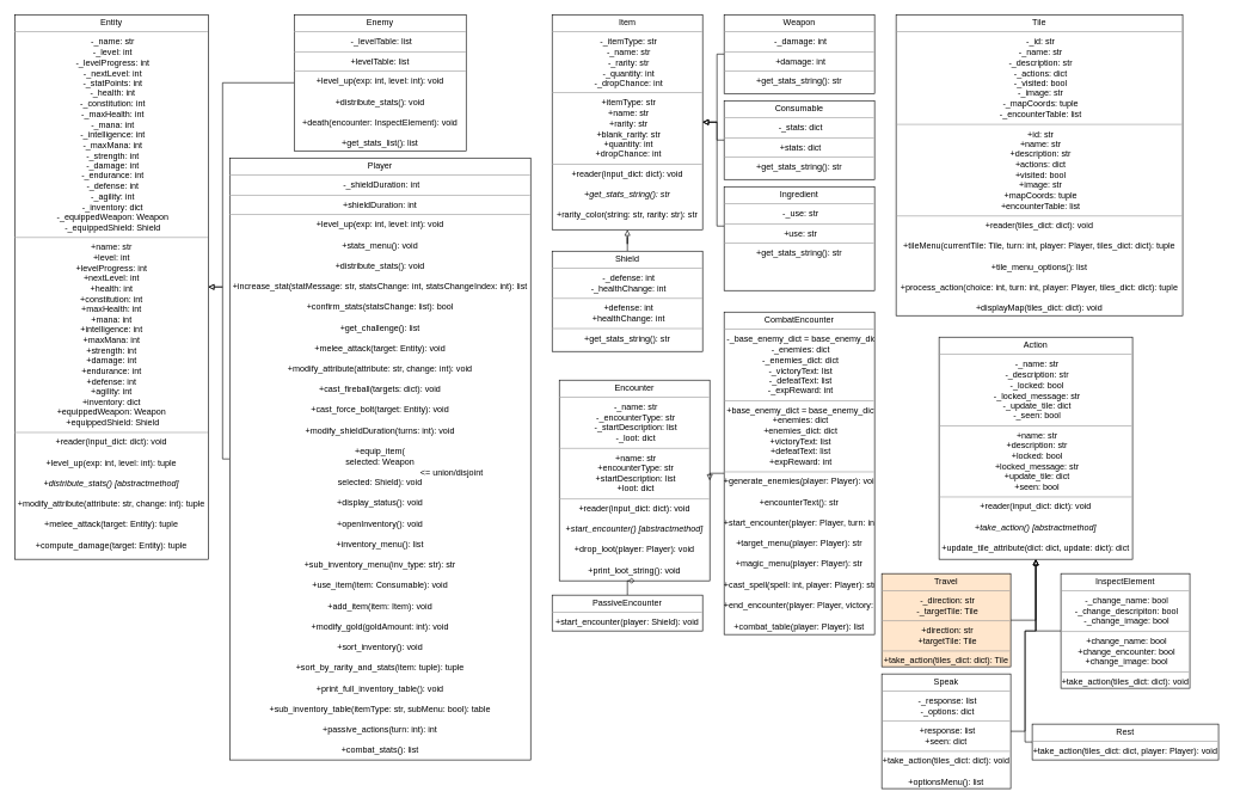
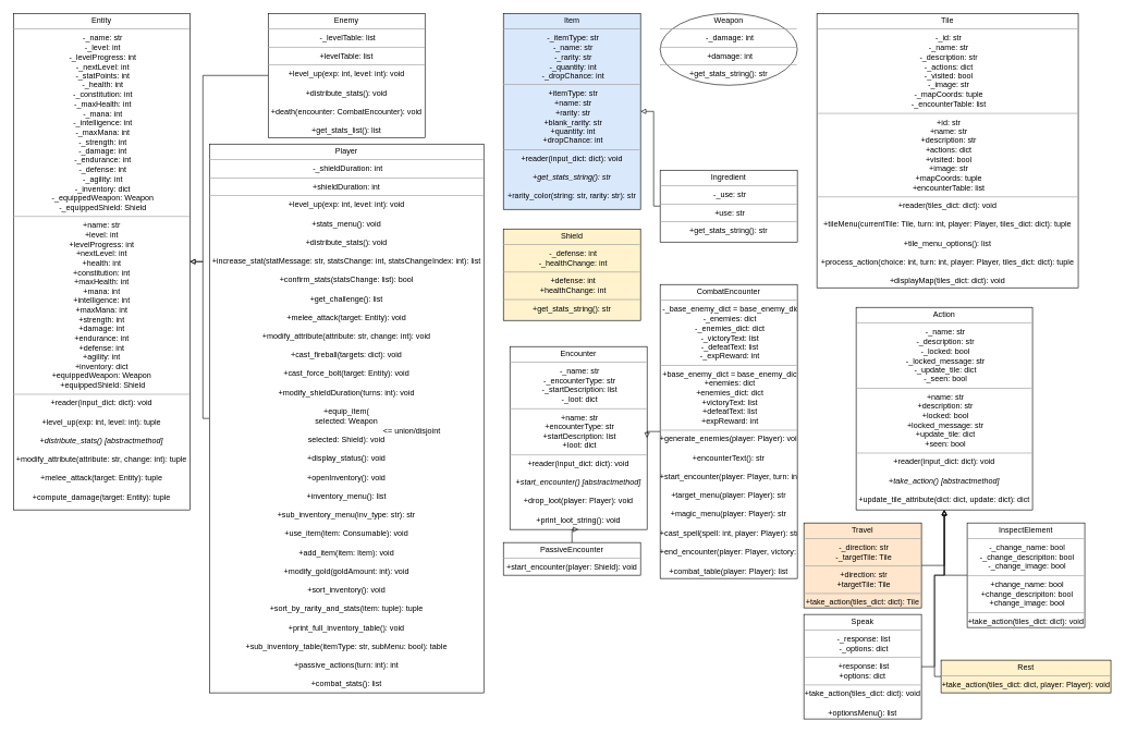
- <mxCell id="22" value="&lt;p style=&quot;margin: 4px 0px 0px;&quot;&gt;Enemy&lt;/p&gt;&lt;hr size=&quot;1&quot;&gt;&lt;p style=&quot;margin:0px;margin-left:4px;&quot;&gt;-_levelTable: list&lt;/p&gt;&lt;hr size=&quot;1&quot;&gt;&lt;p style=&quot;margin:0px;margin-left:4px;&quot;&gt;&lt;/p&gt;+levelTable: list&lt;br&gt;&lt;hr style=&quot;border-color: var(--border-color);&quot; size=&quot;1&quot;&gt;+level_up(exp: int, level: int): void&lt;br&gt;&lt;br&gt;+distribute_stats(): void&lt;br&gt;&lt;br&gt;+death(encounter: InspectElement): void&lt;br&gt;&lt;br&gt;+get_stats_list(): list" style="verticalAlign=top;align=center;overflow=fill;fontSize=12;fontFamily=Helvetica;html=1;rounded=0;shadow=0;comic=0;labelBackgroundColor=none;strokeWidth=1;" vertex="1" parent="1"><mxGeometry x="410" y="20" width="240" height="190" as="geometry" /></mxCell>
+ <mxCell id="22" value="&lt;p style=&quot;margin: 4px 0px 0px;&quot;&gt;Enemy&lt;/p&gt;&lt;hr size=&quot;1&quot;&gt;&lt;p style=&quot;margin:0px;margin-left:4px;&quot;&gt;-_levelTable: list&lt;/p&gt;&lt;hr size=&quot;1&quot;&gt;&lt;p style=&quot;margin:0px;margin-left:4px;&quot;&gt;&lt;/p&gt;+levelTable: list&lt;br&gt;&lt;hr style=&quot;border-color: var(--border-color);&quot; size=&quot;1&quot;&gt;+level_up(exp: int, level: int): void&lt;br&gt;&lt;br&gt;+distribute_stats(): void&lt;br&gt;&lt;br&gt;+death(encounter: CombatEncounter): void&lt;br&gt;&lt;br&gt;+get_stats_list(): list" style="verticalAlign=top;align=center;overflow=fill;fontSize=12;fontFamily=Helvetica;html=1;rounded=0;shadow=0;comic=0;labelBackgroundColor=none;strokeWidth=1;" vertex="1" parent="1"><mxGeometry x="410" y="20" width="240" height="190" as="geometry" /></mxCell>
- <mxCell id="25" value="&lt;p style=&quot;margin: 4px 0px 0px;&quot;&gt;Weapon&lt;/p&gt;&lt;hr size=&quot;1&quot;&gt;&lt;p style=&quot;margin:0px;margin-left:4px;&quot;&gt;-_damage: int&lt;/p&gt;&lt;hr style=&quot;border-color: var(--border-color);&quot; size=&quot;1&quot;&gt;&lt;p style=&quot;border-color: var(--border-color); margin: 0px 0px 0px 4px;&quot;&gt;+damage: int&lt;br&gt;&lt;/p&gt;&lt;hr style=&quot;border-color: var(--border-color);&quot; size=&quot;1&quot;&gt;+get_stats_string(): str" style="verticalAlign=top;align=center;overflow=fill;fontSize=12;fontFamily=Helvetica;html=1;rounded=0;shadow=0;comic=0;labelBackgroundColor=none;strokeWidth=1;" vertex="1" parent="1"><mxGeometry x="1010" y="20" width="210" height="110" as="geometry" /></mxCell>
+ <mxCell id="25" value="&lt;p style=&quot;margin: 4px 0px 0px;&quot;&gt;Weapon&lt;/p&gt;&lt;hr size=&quot;1&quot;&gt;&lt;p style=&quot;margin:0px;margin-left:4px;&quot;&gt;-_damage: int&lt;/p&gt;&lt;hr style=&quot;border-color: var(--border-color);&quot; size=&quot;1&quot;&gt;&lt;p style=&quot;border-color: var(--border-color); margin: 0px 0px 0px 4px;&quot;&gt;+damage: int&lt;br&gt;&lt;/p&gt;&lt;hr style=&quot;border-color: var(--border-color);&quot; size=&quot;1&quot;&gt;+get_stats_string(): str" style="ellipse;verticalAlign=top;align=center;overflow=fill;fontSize=12;fontFamily=Helvetica;html=1;shadow=0;comic=0;labelBackgroundColor=none;strokeWidth=1;" vertex="1" parent="1"><mxGeometry x="1010" y="20" width="210" height="110" as="geometry" /></mxCell>
- <mxCell id="24" value="" style="edgeStyle=orthogonalEdgeStyle;rounded=0;orthogonalLoop=1;jettySize=auto;html=1;endArrow=block;endFill=0;" edge="1" parent="1" source="25" target="23"><mxGeometry relative="1" as="geometry"><Array as="points"><mxPoint x="1000" y="75" /><mxPoint x="1000" y="170" /></Array></mxGeometry></mxCell>
- <mxCell id="23" value="&lt;p style=&quot;margin: 4px 0px 0px;&quot;&gt;Item&lt;/p&gt;&lt;hr size=&quot;1&quot;&gt;&lt;p style=&quot;margin:0px;margin-left:4px;&quot;&gt;&lt;span style=&quot;background-color: initial;&quot;&gt;-_itemType: str&lt;/span&gt;&lt;/p&gt;&lt;p style=&quot;margin:0px;margin-left:4px;&quot;&gt;&lt;span style=&quot;background-color: initial;&quot;&gt;-_name: str&lt;/span&gt;&lt;/p&gt;&lt;p style=&quot;margin:0px;margin-left:4px;&quot;&gt;&lt;span style=&quot;background-color: initial;&quot;&gt;-_rarity: str&lt;/span&gt;&lt;/p&gt;&lt;p style=&quot;margin:0px;margin-left:4px;&quot;&gt;-_quantity: int&lt;br&gt;&lt;/p&gt;&lt;p style=&quot;margin:0px;margin-left:4px;&quot;&gt;-_dropChance: int&lt;/p&gt;&lt;hr style=&quot;border-color: var(--border-color);&quot; size=&quot;1&quot;&gt;&lt;p style=&quot;border-color: var(--border-color); margin: 0px 0px 0px 4px;&quot;&gt;+itemType: str&lt;/p&gt;&lt;p style=&quot;border-color: var(--border-color); margin: 0px 0px 0px 4px;&quot;&gt;&lt;span style=&quot;border-color: var(--border-color); background-color: initial;&quot;&gt;+name: str&lt;/span&gt;&lt;/p&gt;&lt;p style=&quot;border-color: var(--border-color); margin: 0px 0px 0px 4px;&quot;&gt;&lt;span style=&quot;border-color: var(--border-color); background-color: initial;&quot;&gt;+rarity: str&lt;/span&gt;&lt;/p&gt;&lt;p style=&quot;border-color: var(--border-color); margin: 0px 0px 0px 4px;&quot;&gt;&lt;span style=&quot;border-color: var(--border-color); background-color: initial;&quot;&gt;+blank_rarity: str&lt;/span&gt;&lt;/p&gt;&lt;p style=&quot;border-color: var(--border-color); margin: 0px 0px 0px 4px;&quot;&gt;+quantity: int&lt;br style=&quot;border-color: var(--border-color);&quot;&gt;&lt;/p&gt;&lt;p style=&quot;border-color: var(--border-color); margin: 0px 0px 0px 4px;&quot;&gt;+dropChance: int&lt;/p&gt;&lt;hr style=&quot;border-color: var(--border-color);&quot; size=&quot;1&quot;&gt;+reader(input_dict: dict): void&lt;br&gt;&lt;br&gt;&lt;i&gt;+get_stats_string(): str&lt;br&gt;&lt;/i&gt;&lt;br&gt;+rarity_color(string: str, rarity: str): str" style="verticalAlign=top;align=center;overflow=fill;fontSize=12;fontFamily=Helvetica;html=1;rounded=0;shadow=0;comic=0;labelBackgroundColor=none;strokeWidth=1;" vertex="1" parent="1"><mxGeometry x="770" y="20" width="210" height="300" as="geometry" /></mxCell>
+ <mxCell id="23" value="&lt;p style=&quot;margin: 4px 0px 0px;&quot;&gt;Item&lt;/p&gt;&lt;hr size=&quot;1&quot;&gt;&lt;p style=&quot;margin:0px;margin-left:4px;&quot;&gt;&lt;span style=&quot;background-color: initial;&quot;&gt;-_itemType: str&lt;/span&gt;&lt;/p&gt;&lt;p style=&quot;margin:0px;margin-left:4px;&quot;&gt;&lt;span style=&quot;background-color: initial;&quot;&gt;-_name: str&lt;/span&gt;&lt;/p&gt;&lt;p style=&quot;margin:0px;margin-left:4px;&quot;&gt;&lt;span style=&quot;background-color: initial;&quot;&gt;-_rarity: str&lt;/span&gt;&lt;/p&gt;&lt;p style=&quot;margin:0px;margin-left:4px;&quot;&gt;-_quantity: int&lt;br&gt;&lt;/p&gt;&lt;p style=&quot;margin:0px;margin-left:4px;&quot;&gt;-_dropChance: int&lt;/p&gt;&lt;hr style=&quot;border-color: var(--border-color);&quot; size=&quot;1&quot;&gt;&lt;p style=&quot;border-color: var(--border-color); margin: 0px 0px 0px 4px;&quot;&gt;+itemType: str&lt;/p&gt;&lt;p style=&quot;border-color: var(--border-color); margin: 0px 0px 0px 4px;&quot;&gt;&lt;span style=&quot;border-color: var(--border-color); background-color: initial;&quot;&gt;+name: str&lt;/span&gt;&lt;/p&gt;&lt;p style=&quot;border-color: var(--border-color); margin: 0px 0px 0px 4px;&quot;&gt;&lt;span style=&quot;border-color: var(--border-color); background-color: initial;&quot;&gt;+rarity: str&lt;/span&gt;&lt;/p&gt;&lt;p style=&quot;border-color: var(--border-color); margin: 0px 0px 0px 4px;&quot;&gt;&lt;span style=&quot;border-color: var(--border-color); background-color: initial;&quot;&gt;+blank_rarity: str&lt;/span&gt;&lt;/p&gt;&lt;p style=&quot;border-color: var(--border-color); margin: 0px 0px 0px 4px;&quot;&gt;+quantity: int&lt;br style=&quot;border-color: var(--border-color);&quot;&gt;&lt;/p&gt;&lt;p style=&quot;border-color: var(--border-color); margin: 0px 0px 0px 4px;&quot;&gt;+dropChance: int&lt;/p&gt;&lt;hr style=&quot;border-color: var(--border-color);&quot; size=&quot;1&quot;&gt;+reader(input_dict: dict): void&lt;br&gt;&lt;br&gt;&lt;i&gt;+get_stats_string(): str&lt;br&gt;&lt;/i&gt;&lt;br&gt;+rarity_color(string: str, rarity: str): str" style="verticalAlign=top;align=center;overflow=fill;fontSize=12;fontFamily=Helvetica;html=1;rounded=0;shadow=0;comic=0;labelBackgroundColor=none;strokeWidth=1;fillColor=#dae8fc;" vertex="1" parent="1"><mxGeometry x="770" y="20" width="210" height="300" as="geometry" /></mxCell>
- <mxCell id="28" value="" style="edgeStyle=orthogonalEdgeStyle;rounded=0;orthogonalLoop=1;jettySize=auto;html=1;endArrow=block;endFill=0;" edge="1" parent="1" source="29" target="23"><mxGeometry relative="1" as="geometry"><Array as="points"><mxPoint x="1000" y="195" /><mxPoint x="1000" y="170" /></Array></mxGeometry></mxCell>
- <mxCell id="29" value="&lt;p style=&quot;margin: 4px 0px 0px;&quot;&gt;Consumable&lt;/p&gt;&lt;hr size=&quot;1&quot;&gt;&lt;p style=&quot;margin:0px;margin-left:4px;&quot;&gt;-_stats: dict&lt;/p&gt;&lt;hr style=&quot;border-color: var(--border-color);&quot; size=&quot;1&quot;&gt;&lt;p style=&quot;border-color: var(--border-color); margin: 0px 0px 0px 4px;&quot;&gt;+stats: dict&lt;br&gt;&lt;/p&gt;&lt;hr style=&quot;border-color: var(--border-color);&quot; size=&quot;1&quot;&gt;+get_stats_string(): str" style="verticalAlign=top;align=center;overflow=fill;fontSize=12;fontFamily=Helvetica;html=1;rounded=0;shadow=0;comic=0;labelBackgroundColor=none;strokeWidth=1;" vertex="1" parent="1"><mxGeometry x="1010" y="140" width="210" height="110" as="geometry" /></mxCell>
- <mxCell id="26" value="" style="edgeStyle=orthogonalEdgeStyle;rounded=0;orthogonalLoop=1;jettySize=auto;html=1;endArrow=block;endFill=0;" edge="1" parent="1" source="27" target="23"><mxGeometry relative="1" as="geometry" /></mxCell>
- <mxCell id="31" value="&lt;p style=&quot;margin: 4px 0px 0px;&quot;&gt;Ingredient&lt;/p&gt;&lt;hr size=&quot;1&quot;&gt;&lt;p style=&quot;margin:0px;margin-left:4px;&quot;&gt;-_use: str&lt;/p&gt;&lt;hr style=&quot;border-color: var(--border-color);&quot; size=&quot;1&quot;&gt;&lt;p style=&quot;border-color: var(--border-color); margin: 0px 0px 0px 4px;&quot;&gt;+use: str&lt;br&gt;&lt;/p&gt;&lt;hr style=&quot;border-color: var(--border-color);&quot; size=&quot;1&quot;&gt;+get_stats_string(): str" style="verticalAlign=top;align=center;overflow=fill;fontSize=12;fontFamily=Helvetica;html=1;rounded=0;shadow=0;comic=0;labelBackgroundColor=none;strokeWidth=1;" vertex="1" parent="1"><mxGeometry x="1010" y="260" width="210" height="145" as="geometry" /></mxCell>
+ <mxCell id="31" value="&lt;p style=&quot;margin: 4px 0px 0px;&quot;&gt;Ingredient&lt;/p&gt;&lt;hr size=&quot;1&quot;&gt;&lt;p style=&quot;margin:0px;margin-left:4px;&quot;&gt;-_use: str&lt;/p&gt;&lt;hr style=&quot;border-color: var(--border-color);&quot; size=&quot;1&quot;&gt;&lt;p style=&quot;border-color: var(--border-color); margin: 0px 0px 0px 4px;&quot;&gt;+use: str&lt;br&gt;&lt;/p&gt;&lt;hr style=&quot;border-color: var(--border-color);&quot; size=&quot;1&quot;&gt;+get_stats_string(): str" style="verticalAlign=top;align=center;overflow=fill;fontSize=12;fontFamily=Helvetica;html=1;rounded=0;shadow=0;comic=0;labelBackgroundColor=none;strokeWidth=1;" vertex="1" parent="1"><mxGeometry x="1010" y="260" width="210" height="110" as="geometry" /></mxCell>
- <mxCell id="27" value="&lt;p style=&quot;margin: 4px 0px 0px;&quot;&gt;Shield&lt;/p&gt;&lt;hr size=&quot;1&quot;&gt;&lt;p style=&quot;margin:0px;margin-left:4px;&quot;&gt;-_defense: int&lt;/p&gt;&lt;p style=&quot;margin:0px;margin-left:4px;&quot;&gt;-_healthChange: int&lt;/p&gt;&lt;hr style=&quot;border-color: var(--border-color);&quot; size=&quot;1&quot;&gt;&lt;p style=&quot;border-color: var(--border-color); margin: 0px 0px 0px 4px;&quot;&gt;+defense: int&lt;br&gt;&lt;/p&gt;&lt;p style=&quot;border-color: var(--border-color); margin: 0px 0px 0px 4px;&quot;&gt;+healthChange: int&lt;/p&gt;&lt;hr style=&quot;border-color: var(--border-color);&quot; size=&quot;1&quot;&gt;+get_stats_string(): str" style="verticalAlign=top;align=center;overflow=fill;fontSize=12;fontFamily=Helvetica;html=1;rounded=0;shadow=0;comic=0;labelBackgroundColor=none;strokeWidth=1;" vertex="1" parent="1"><mxGeometry x="770" y="350" width="210" height="140" as="geometry" /></mxCell>
+ <mxCell id="27" value="&lt;p style=&quot;margin: 4px 0px 0px;&quot;&gt;Shield&lt;/p&gt;&lt;hr size=&quot;1&quot;&gt;&lt;p style=&quot;margin:0px;margin-left:4px;&quot;&gt;-_defense: int&lt;/p&gt;&lt;p style=&quot;margin:0px;margin-left:4px;&quot;&gt;-_healthChange: int&lt;/p&gt;&lt;hr style=&quot;border-color: var(--border-color);&quot; size=&quot;1&quot;&gt;&lt;p style=&quot;border-color: var(--border-color); margin: 0px 0px 0px 4px;&quot;&gt;+defense: int&lt;br&gt;&lt;/p&gt;&lt;p style=&quot;border-color: var(--border-color); margin: 0px 0px 0px 4px;&quot;&gt;+healthChange: int&lt;/p&gt;&lt;hr style=&quot;border-color: var(--border-color);&quot; size=&quot;1&quot;&gt;+get_stats_string(): str" style="verticalAlign=top;align=center;overflow=fill;fontSize=12;fontFamily=Helvetica;html=1;rounded=0;shadow=0;comic=0;labelBackgroundColor=none;strokeWidth=1;fillColor=#fff2cc;" vertex="1" parent="1"><mxGeometry x="770" y="350" width="210" height="140" as="geometry" /></mxCell>
- <mxCell id="33" value="" style="edgeStyle=orthogonalEdgeStyle;rounded=0;orthogonalLoop=1;jettySize=auto;html=1;endArrow=diamond;endFill=0;" edge="1" parent="1" source="34" target="32"><mxGeometry relative="1" as="geometry" /></mxCell>
+ <mxCell id="33" value="" style="edgeStyle=orthogonalEdgeStyle;rounded=0;orthogonalLoop=1;jettySize=auto;html=1;endArrow=block;endFill=0;" edge="1" parent="1" source="34" target="32"><mxGeometry relative="1" as="geometry" /></mxCell>
- <mxCell id="42" value="&lt;p style=&quot;margin: 4px 0px 0px;&quot;&gt;InspectElement&lt;br&gt;&lt;/p&gt;&lt;hr size=&quot;1&quot;&gt;&lt;p style=&quot;margin:0px;margin-left:4px;&quot;&gt;-_change_name: bool&lt;/p&gt;&lt;p style=&quot;margin:0px;margin-left:4px;&quot;&gt;-_change_descripiton: bool&lt;/p&gt;&lt;p style=&quot;margin:0px;margin-left:4px;&quot;&gt;-_change_image: bool&lt;/p&gt;&lt;hr style=&quot;border-color: var(--border-color);&quot; size=&quot;1&quot;&gt;&lt;p style=&quot;border-color: var(--border-color); margin: 0px 0px 0px 4px;&quot;&gt;+change_name: bool&lt;/p&gt;&lt;p style=&quot;border-color: var(--border-color); margin: 0px 0px 0px 4px;&quot;&gt;+change_encounter: bool&lt;/p&gt;&lt;p style=&quot;border-color: var(--border-color); margin: 0px 0px 0px 4px;&quot;&gt;+change_image: bool&lt;/p&gt;&lt;hr style=&quot;border-color: var(--border-color);&quot; size=&quot;1&quot;&gt;+take_action(tiles_dict: dict): void" style="verticalAlign=top;align=center;overflow=fill;fontSize=12;fontFamily=Helvetica;html=1;rounded=0;shadow=0;comic=0;labelBackgroundColor=none;strokeWidth=1;" vertex="1" parent="1"><mxGeometry x="1480" y="800" width="180" height="160" as="geometry" /></mxCell>
+ <mxCell id="42" value="&lt;p style=&quot;margin: 4px 0px 0px;&quot;&gt;InspectElement&lt;br&gt;&lt;/p&gt;&lt;hr size=&quot;1&quot;&gt;&lt;p style=&quot;margin:0px;margin-left:4px;&quot;&gt;-_change_name: bool&lt;/p&gt;&lt;p style=&quot;margin:0px;margin-left:4px;&quot;&gt;-_change_descripiton: bool&lt;/p&gt;&lt;p style=&quot;margin:0px;margin-left:4px;&quot;&gt;-_change_image: bool&lt;/p&gt;&lt;hr style=&quot;border-color: var(--border-color);&quot; size=&quot;1&quot;&gt;&lt;p style=&quot;border-color: var(--border-color); margin: 0px 0px 0px 4px;&quot;&gt;+change_name: bool&lt;/p&gt;&lt;p style=&quot;border-color: var(--border-color); margin: 0px 0px 0px 4px;&quot;&gt;+change_descripiton: bool&lt;/p&gt;&lt;p style=&quot;border-color: var(--border-color); margin: 0px 0px 0px 4px;&quot;&gt;+change_image: bool&lt;/p&gt;&lt;hr style=&quot;border-color: var(--border-color);&quot; size=&quot;1&quot;&gt;+take_action(tiles_dict: dict): void" style="verticalAlign=top;align=center;overflow=fill;fontSize=12;fontFamily=Helvetica;html=1;rounded=0;shadow=0;comic=0;labelBackgroundColor=none;strokeWidth=1;" vertex="1" parent="1"><mxGeometry x="1480" y="800" width="180" height="160" as="geometry" /></mxCell>
- <mxCell id="44" value="&lt;p style=&quot;margin: 4px 0px 0px;&quot;&gt;Speak&lt;/p&gt;&lt;hr size=&quot;1&quot;&gt;&lt;p style=&quot;margin:0px;margin-left:4px;&quot;&gt;-_response: list&lt;/p&gt;&lt;p style=&quot;margin:0px;margin-left:4px;&quot;&gt;-_options: dict&lt;/p&gt;&lt;hr style=&quot;border-color: var(--border-color);&quot; size=&quot;1&quot;&gt;&lt;p style=&quot;border-color: var(--border-color); margin: 0px 0px 0px 4px;&quot;&gt;+response: list&lt;/p&gt;+seen: dict&lt;br&gt;&lt;hr style=&quot;border-color: var(--border-color);&quot; size=&quot;1&quot;&gt;+take_action(tiles_dict: dict): void&lt;br&gt;&lt;br&gt;+optionsMenu(): list" style="verticalAlign=top;align=center;overflow=fill;fontSize=12;fontFamily=Helvetica;html=1;rounded=0;shadow=0;comic=0;labelBackgroundColor=none;strokeWidth=1;" vertex="1" parent="1"><mxGeometry x="1230" y="940" width="180" height="160" as="geometry" /></mxCell>
+ <mxCell id="44" value="&lt;p style=&quot;margin: 4px 0px 0px;&quot;&gt;Speak&lt;/p&gt;&lt;hr size=&quot;1&quot;&gt;&lt;p style=&quot;margin:0px;margin-left:4px;&quot;&gt;-_response: list&lt;/p&gt;&lt;p style=&quot;margin:0px;margin-left:4px;&quot;&gt;-_options: dict&lt;/p&gt;&lt;hr style=&quot;border-color: var(--border-color);&quot; size=&quot;1&quot;&gt;&lt;p style=&quot;border-color: var(--border-color); margin: 0px 0px 0px 4px;&quot;&gt;+response: list&lt;/p&gt;+options: dict&lt;br&gt;&lt;hr style=&quot;border-color: var(--border-color);&quot; size=&quot;1&quot;&gt;+take_action(tiles_dict: dict): void&lt;br&gt;&lt;br&gt;+optionsMenu(): list" style="verticalAlign=top;align=center;overflow=fill;fontSize=12;fontFamily=Helvetica;html=1;rounded=0;shadow=0;comic=0;labelBackgroundColor=none;strokeWidth=1;" vertex="1" parent="1"><mxGeometry x="1230" y="940" width="180" height="160" as="geometry" /></mxCell>
- <mxCell id="46" value="&lt;p style=&quot;margin: 4px 0px 0px;&quot;&gt;Rest&lt;/p&gt;&lt;hr size=&quot;1&quot;&gt;&lt;p style=&quot;margin:0px;margin-left:4px;&quot;&gt;&lt;/p&gt;&lt;p style=&quot;border-color: var(--border-color); margin: 0px 0px 0px 4px;&quot;&gt;&lt;/p&gt;+take_action(tiles_dict: dict, player: Player): void" style="verticalAlign=top;align=center;overflow=fill;fontSize=12;fontFamily=Helvetica;html=1;rounded=0;shadow=0;comic=0;labelBackgroundColor=none;strokeWidth=1;" vertex="1" parent="1"><mxGeometry x="1440" y="1010" width="260" height="50" as="geometry" /></mxCell>
+ <mxCell id="46" value="&lt;p style=&quot;margin: 4px 0px 0px;&quot;&gt;Rest&lt;/p&gt;&lt;hr size=&quot;1&quot;&gt;&lt;p style=&quot;margin:0px;margin-left:4px;&quot;&gt;&lt;/p&gt;&lt;p style=&quot;border-color: var(--border-color); margin: 0px 0px 0px 4px;&quot;&gt;&lt;/p&gt;+take_action(tiles_dict: dict, player: Player): void" style="verticalAlign=top;align=center;overflow=fill;fontSize=12;fontFamily=Helvetica;html=1;rounded=0;shadow=0;comic=0;labelBackgroundColor=none;strokeWidth=1;fillColor=#fff2cc;" vertex="1" parent="1"><mxGeometry x="1440" y="1010" width="260" height="50" as="geometry" /></mxCell>
